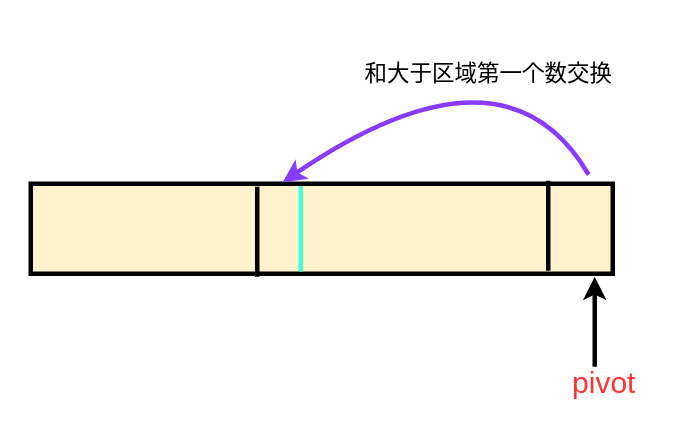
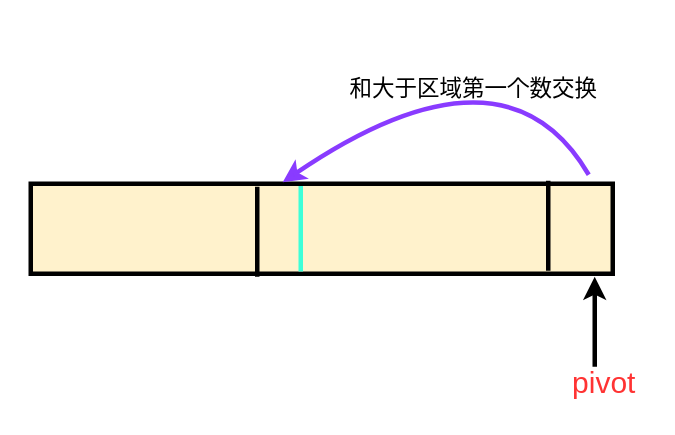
- <mxCell id="9" value="&lt;font style=&quot;font-size: 15px&quot; color=&quot;#000000&quot;&gt;和大于区域第一个数交换&lt;/font&gt;" style="text;html=1;align=center;verticalAlign=middle;resizable=0;points=[];autosize=1;strokeColor=none;fillColor=none;fontSize=20;fontColor=#FF3333;" vertex="1" parent="1"><mxGeometry x="237" y="31" width="175" height="30" as="geometry" /></mxCell>
+ <mxCell id="9" value="&lt;font style=&quot;font-size: 15px&quot; color=&quot;#000000&quot;&gt;和大于区域第一个数交换&lt;/font&gt;" style="text;html=1;align=center;verticalAlign=middle;resizable=0;points=[];autosize=1;strokeColor=none;fillColor=none;fontSize=20;fontColor=#FF3333;" vertex="1" parent="1"><mxGeometry x="227" y="41" width="175" height="30" as="geometry" /></mxCell>
